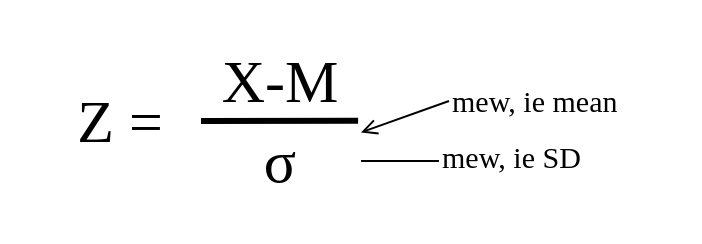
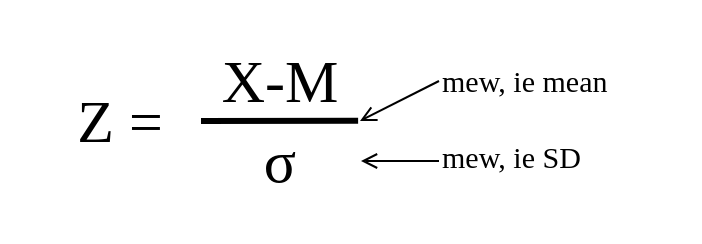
- <mxCell id="6" value="mew, ie mean" style="rounded=0;whiteSpace=wrap;html=1;fillColor=none;fontSize=15;fontFamily=Ubuntu Mono;strokeWidth=3;strokeColor=none;verticalAlign=middle;align=left;" vertex="1" parent="1"><mxGeometry x="224" y="40" width="110" height="20" as="geometry" /></mxCell>
+ <mxCell id="6" value="mew, ie mean" style="rounded=0;whiteSpace=wrap;html=1;fillColor=none;fontSize=15;fontFamily=Ubuntu Mono;strokeWidth=3;strokeColor=none;verticalAlign=middle;align=left;" vertex="1" parent="1"><mxGeometry x="219" y="30" width="110" height="20" as="geometry" /></mxCell>
- <mxCell id="9" value="" style="endArrow=none;html=1;rounded=0;exitX=0;exitY=0.5;exitDx=0;exitDy=0;endFill=0;" edge="1" parent="1" source="8" target="3"><mxGeometry width="50" height="50" relative="1" as="geometry"><mxPoint x="220" y="90" as="sourcePoint" /><mxPoint x="160" y="90" as="targetPoint" /></mxGeometry></mxCell>
+ <mxCell id="9" value="" style="endArrow=open;html=1;rounded=0;exitX=0;exitY=0.5;exitDx=0;exitDy=0;endFill=0;" edge="1" parent="1" source="8" target="3"><mxGeometry width="50" height="50" relative="1" as="geometry"><mxPoint x="220" y="90" as="sourcePoint" /><mxPoint x="160" y="90" as="targetPoint" /></mxGeometry></mxCell>
